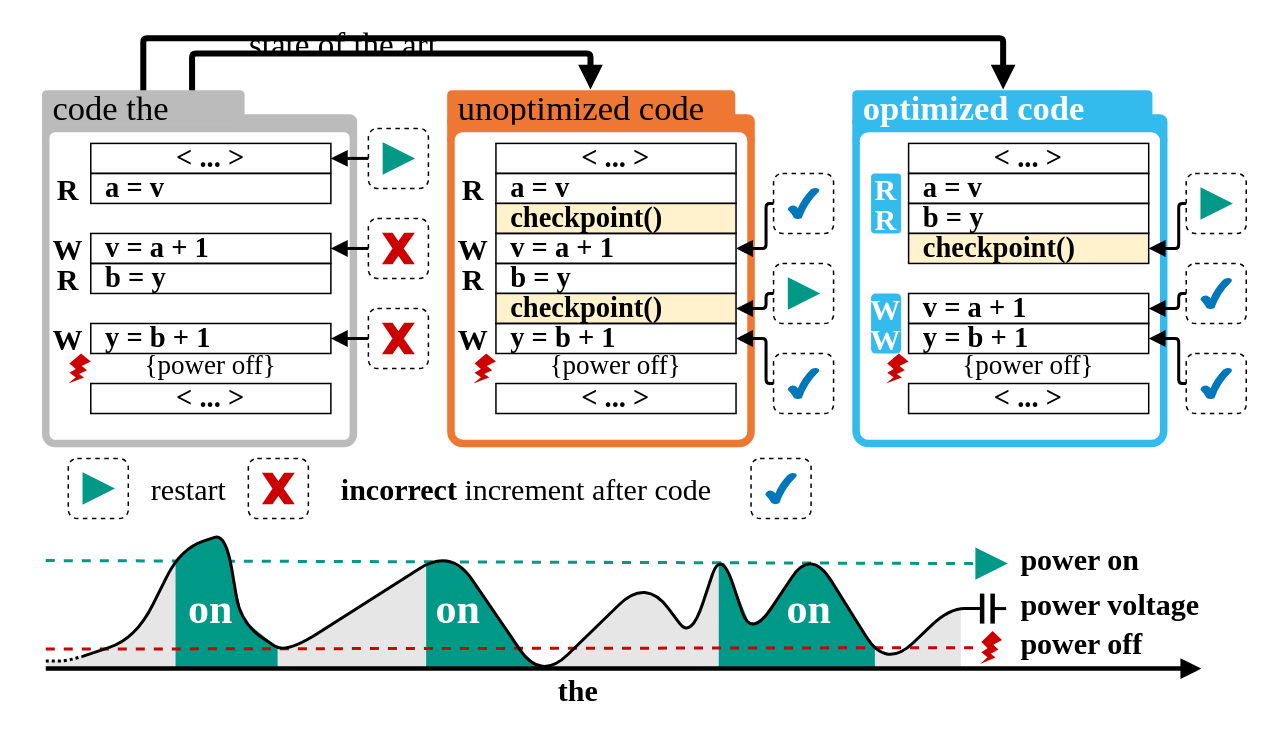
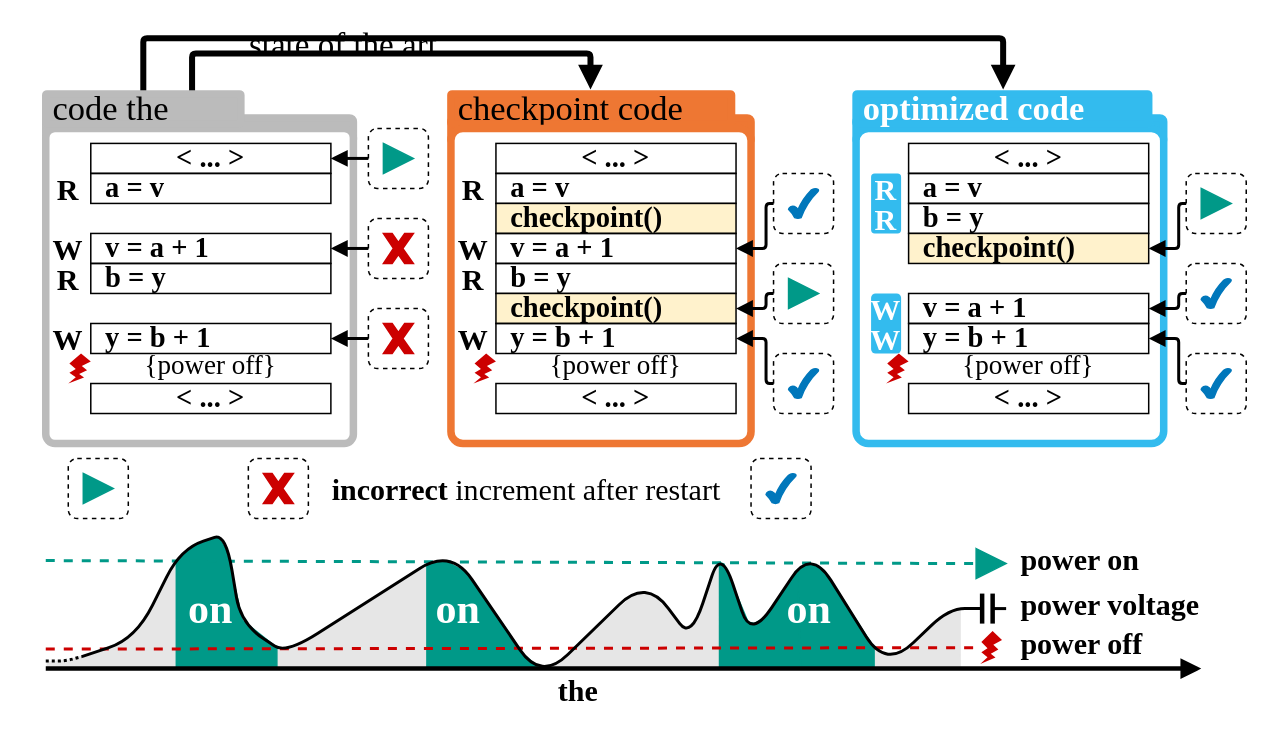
- <mxCell id="14" value="unoptimized code" style="text;whiteSpace=wrap;html=1;fontSize=23;fontColor=#000000;verticalAlign=middle;align=left;spacing=0;spacingLeft=5;rounded=1;shadow=0;sketch=0;glass=0;strokeWidth=5;arcSize=4;fontFamily=Linux Biolinum;fontSource=https%3A%2F%2Ffonts.googleapis.com%2Fcss%3Ffamily%3DLinux%2BBiolinum;fillColor=#EE7733;strokeColor=#EE7733;" parent="1" vertex="1"><mxGeometry x="300" y="62" width="187" height="20" as="geometry" /></mxCell>
+ <mxCell id="14" value="checkpoint code" style="text;whiteSpace=wrap;html=1;fontSize=23;fontColor=#000000;verticalAlign=middle;align=left;spacing=0;spacingLeft=5;rounded=1;shadow=0;sketch=0;glass=0;strokeWidth=5;arcSize=4;fontFamily=Linux Biolinum;fontSource=https%3A%2F%2Ffonts.googleapis.com%2Fcss%3Ffamily%3DLinux%2BBiolinum;fillColor=#EE7733;strokeColor=#EE7733;" parent="1" vertex="1"><mxGeometry x="300" y="62" width="187" height="20" as="geometry" /></mxCell>
- <mxCell id="66" value="&lt;font style=&quot;font-size: 20px&quot;&gt;restart&lt;/font&gt;" style="text;html=1;align=center;verticalAlign=middle;resizable=0;points=[];autosize=1;strokeColor=none;fontSize=20;fontFamily=Linux Biolinum;fontColor=#000000;fontStyle=0;fontSource=https%3A%2F%2Ffonts.googleapis.com%2Fcss%3Ffamily%3DLinux%2BBiolinum;" parent="1" vertex="1"><mxGeometry x="90" y="310" width="70" height="30" as="geometry" /></mxCell>
- <mxCell id="68" value="&lt;font style=&quot;font-size: 20px&quot;&gt;&lt;b&gt;incorrect&lt;/b&gt; increment after code&lt;/font&gt;" style="text;html=1;align=center;verticalAlign=middle;resizable=0;points=[];autosize=1;strokeColor=none;fontSize=20;fontFamily=Linux Biolinum;fontColor=#000000;fontStyle=0;fontSource=https%3A%2F%2Ffonts.googleapis.com%2Fcss%3Ffamily%3DLinux%2BBiolinum;" parent="1" vertex="1"><mxGeometry x="205" y="310" width="290" height="30" as="geometry" /></mxCell>
+ <mxCell id="68" value="&lt;font style=&quot;font-size: 20px&quot;&gt;&lt;b&gt;incorrect&lt;/b&gt; increment after restart&lt;/font&gt;" style="text;html=1;align=center;verticalAlign=middle;resizable=0;points=[];autosize=1;strokeColor=none;fontSize=20;fontFamily=Linux Biolinum;fontColor=#000000;fontStyle=0;fontSource=https%3A%2F%2Ffonts.googleapis.com%2Fcss%3Ffamily%3DLinux%2BBiolinum;" parent="1" vertex="1"><mxGeometry x="205" y="310" width="290" height="30" as="geometry" /></mxCell>
